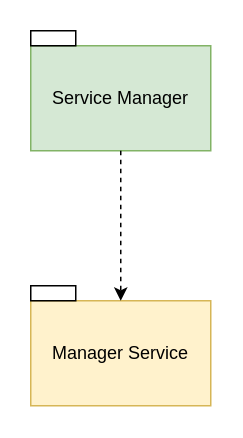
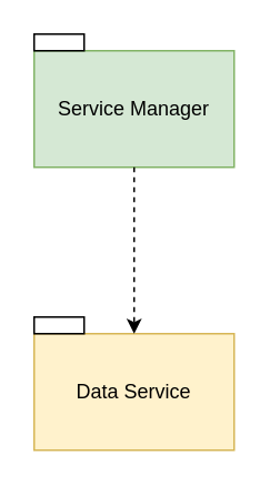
- <mxCell id="3" value="Manager Service" style="rounded=0;whiteSpace=wrap;html=1;fillColor=#fff2cc;strokeColor=#d6b656;" parent="2" vertex="1"><mxGeometry y="10" width="120" height="70" as="geometry" /></mxCell>
+ <mxCell id="3" value="Data Service" style="rounded=0;whiteSpace=wrap;html=1;fillColor=#fff2cc;strokeColor=#d6b656;" parent="2" vertex="1"><mxGeometry y="10" width="120" height="70" as="geometry" /></mxCell>
